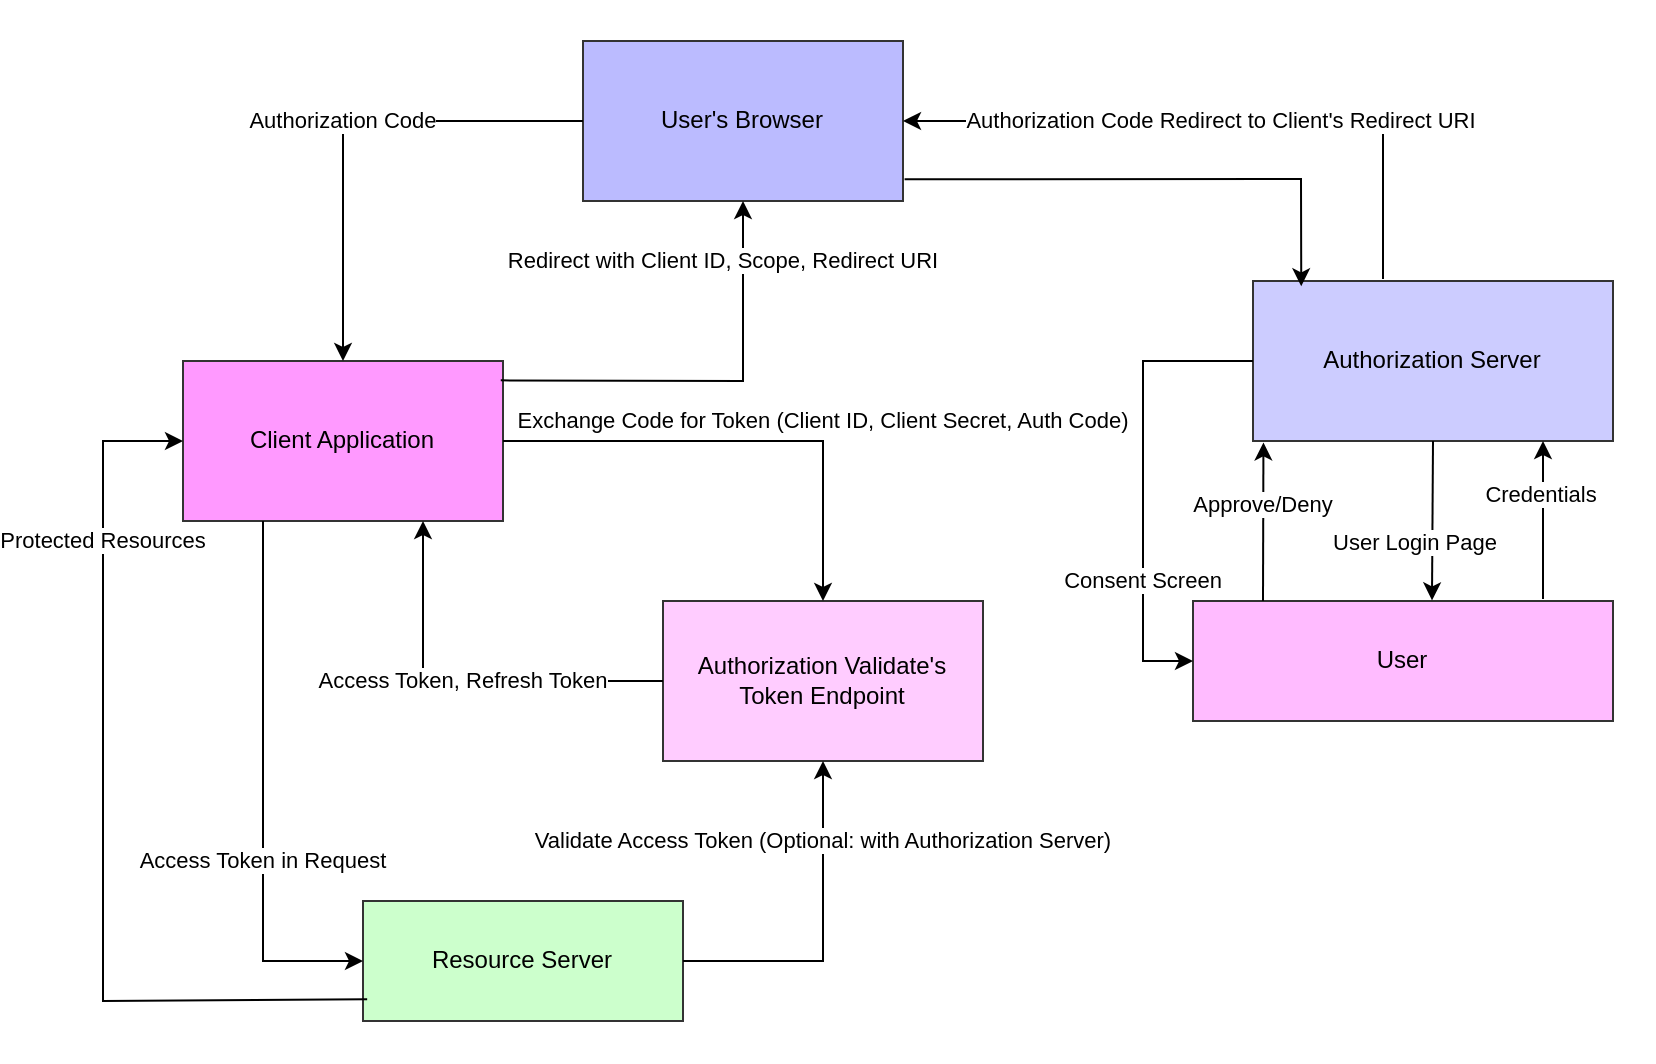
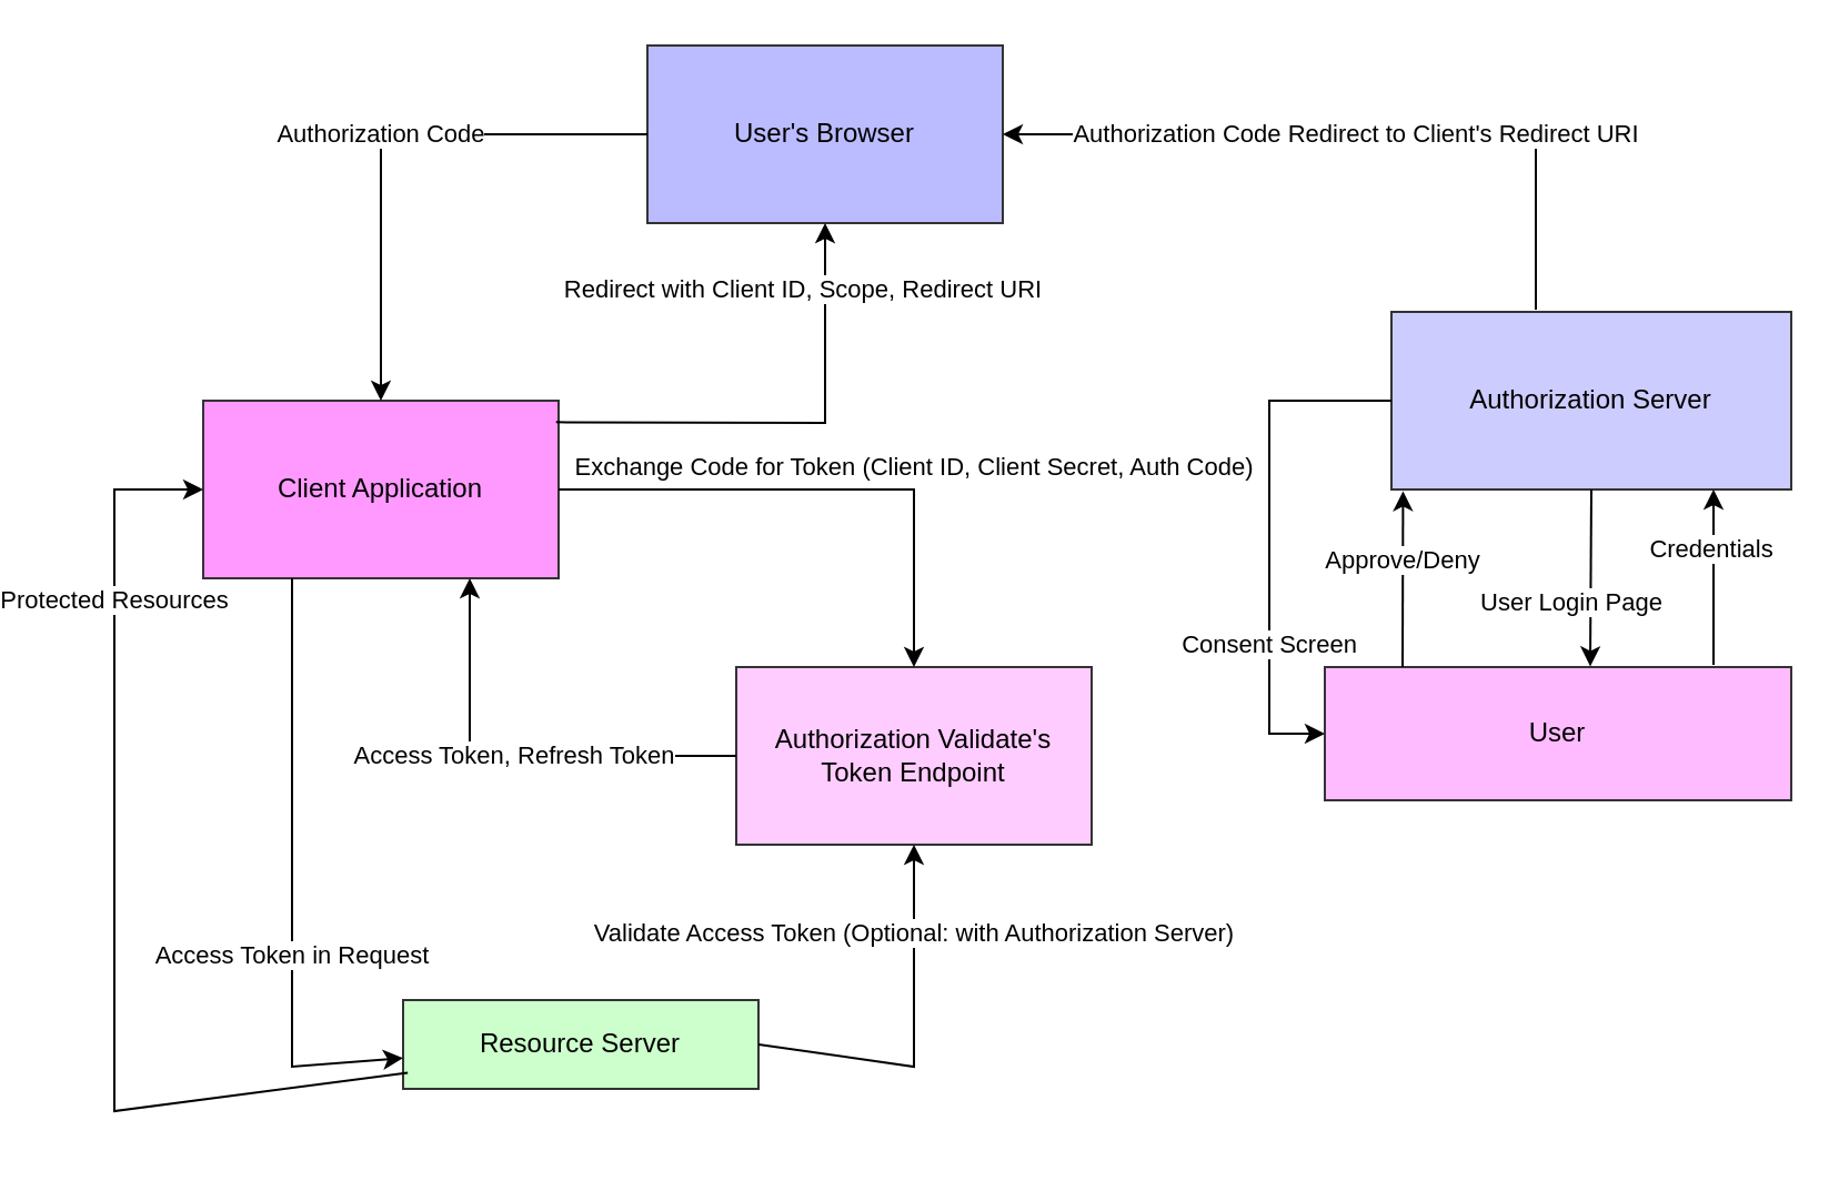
- <mxCell id="10" value="" style="endArrow=classic;html=1;rounded=0;exitX=1.005;exitY=0.864;exitDx=0;exitDy=0;entryX=0.134;entryY=0.033;entryDx=0;entryDy=0;entryPerimeter=0;exitPerimeter=0;" edge="1" parent="1" source="3" target="4"><mxGeometry width="50" height="50" relative="1" as="geometry"><mxPoint x="450" y="90" as="sourcePoint" /><mxPoint x="620" y="140" as="targetPoint" /><Array as="points"><mxPoint x="619" y="89" /></Array></mxGeometry></mxCell>
- <mxCell id="7" value="Resource Server" style="rounded=0;whiteSpace=wrap;html=1;fillColor=#cfc;strokeColor=#333;" vertex="1" parent="1"><mxGeometry x="150" y="450" width="160" height="60" as="geometry" /></mxCell>
+ <mxCell id="7" value="Resource Server" style="rounded=0;whiteSpace=wrap;html=1;fillColor=#cfc;strokeColor=#333;" vertex="1" parent="1"><mxGeometry x="150" y="450" width="160" height="40" as="geometry" /></mxCell>
